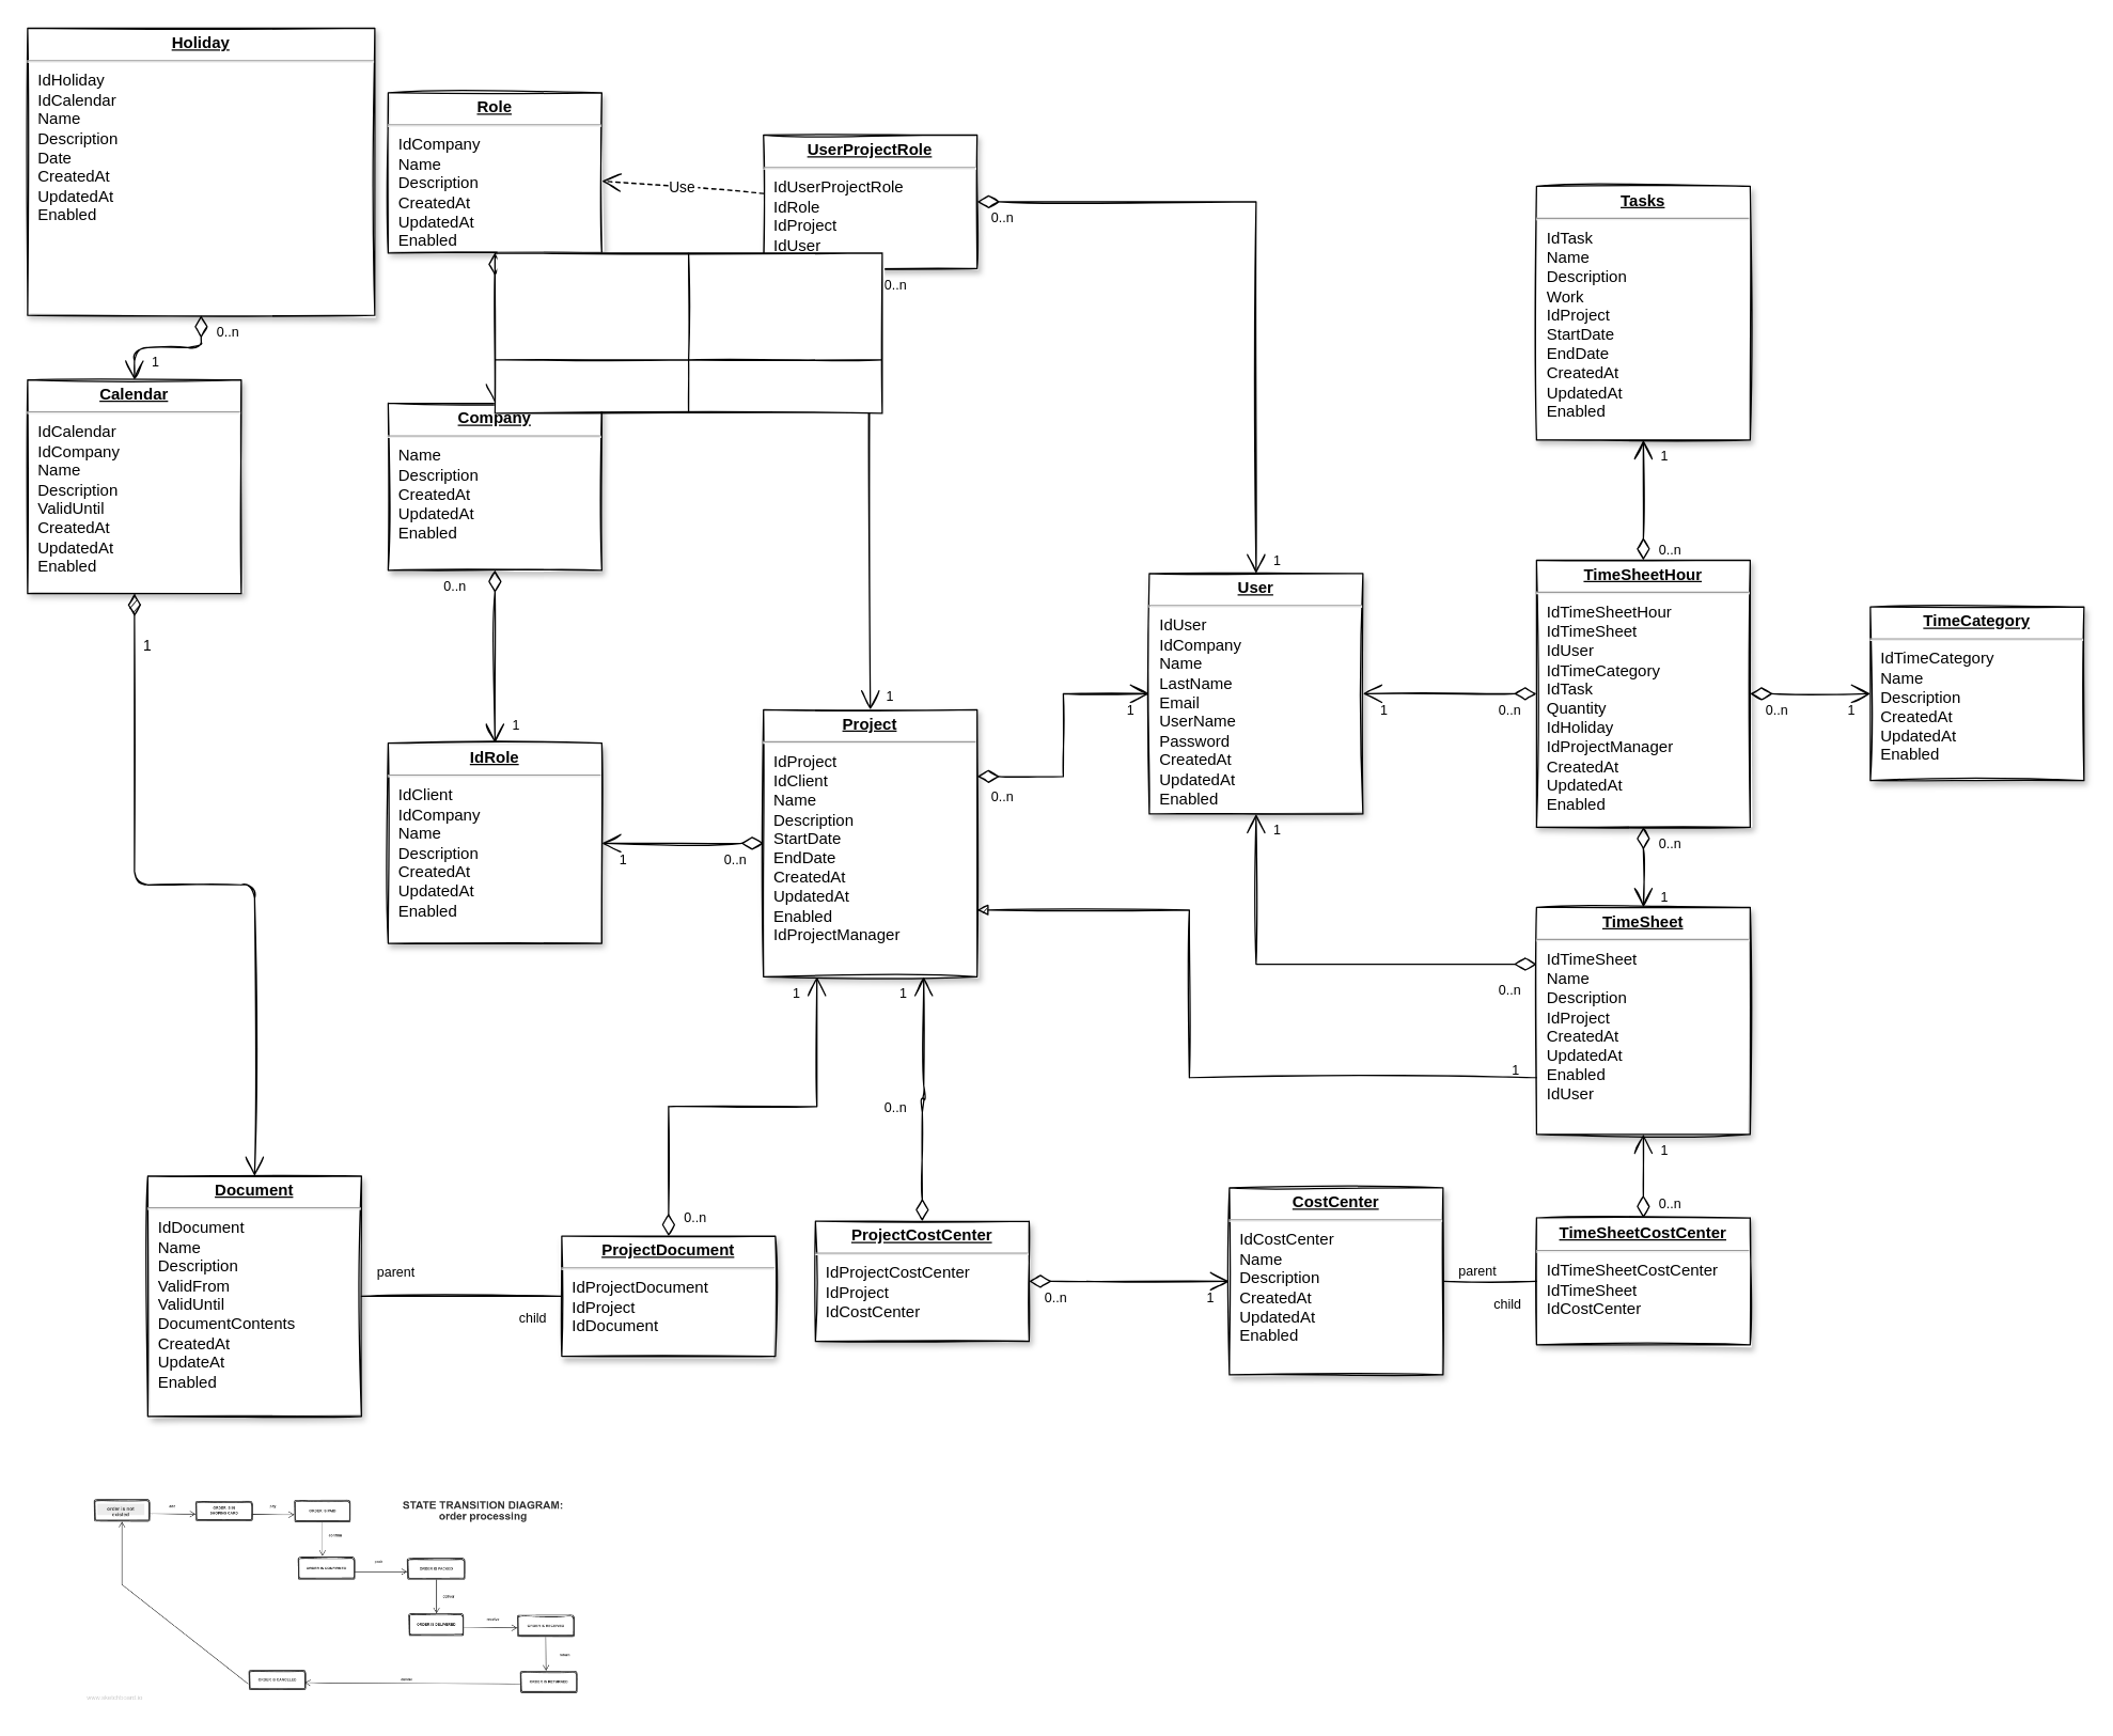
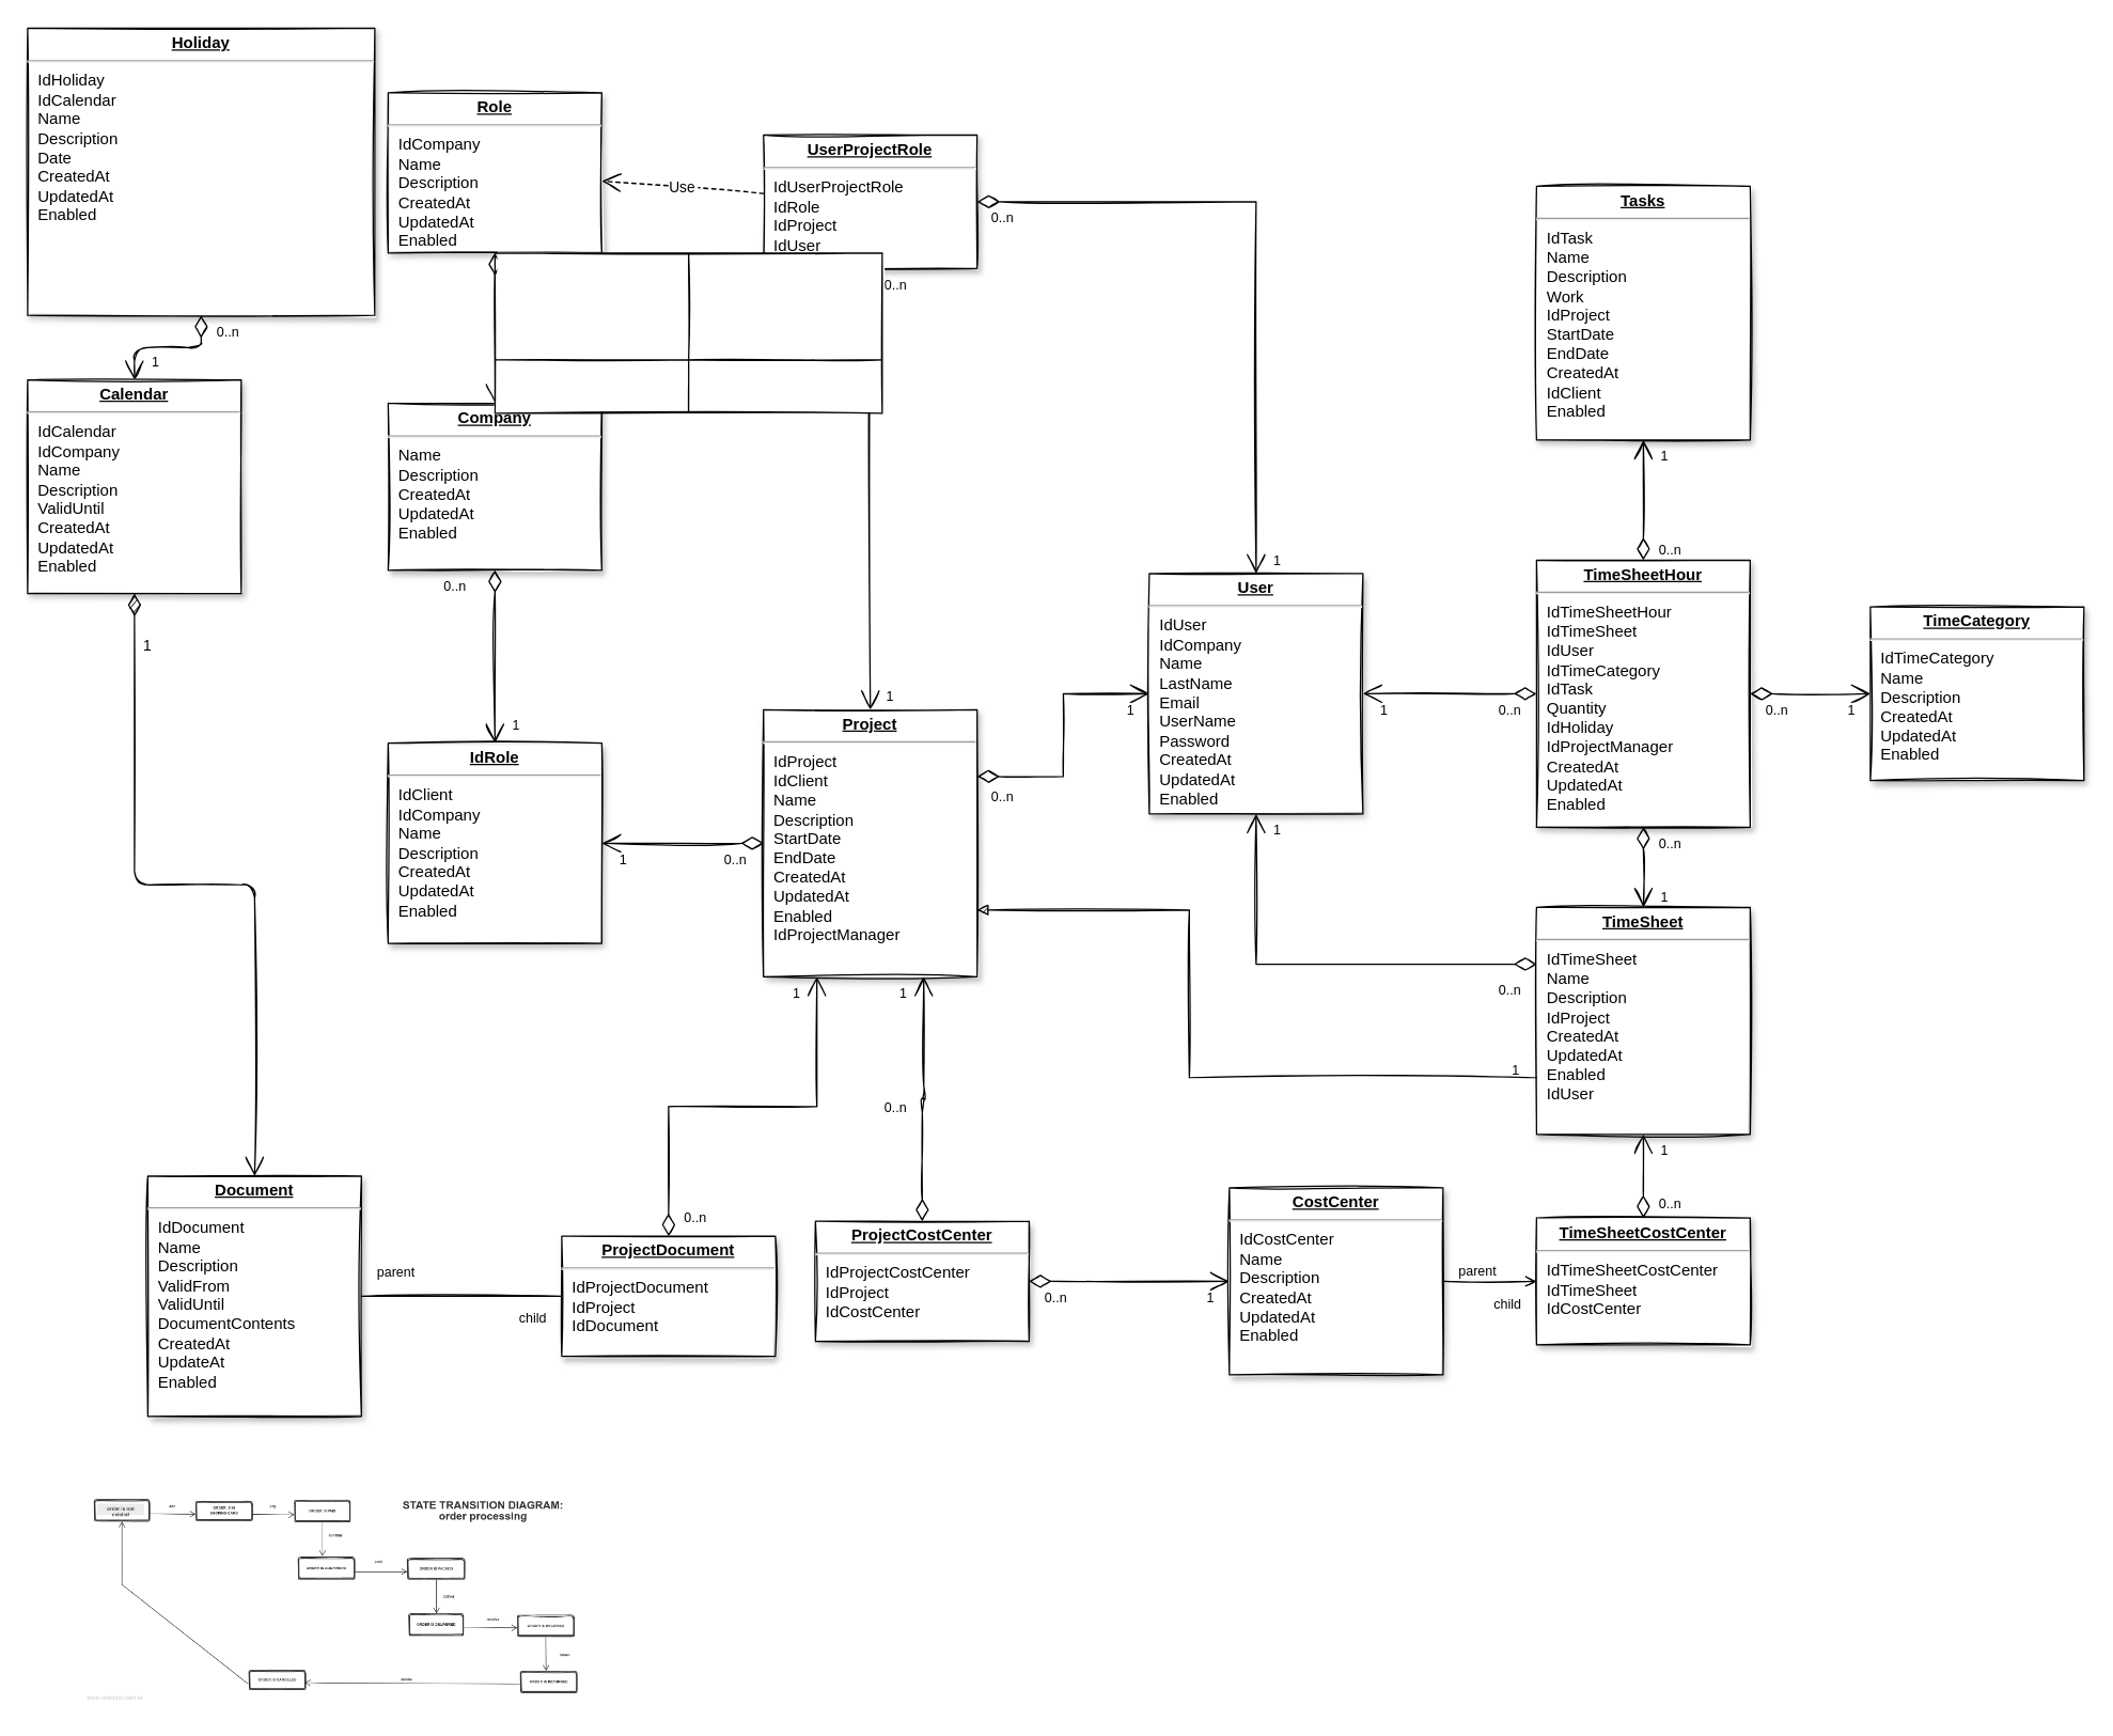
- <mxCell id="18" value="&lt;p style=&quot;margin: 0px; margin-top: 4px; text-align: center; text-decoration: underline;&quot;&gt;&lt;strong&gt;Tasks&lt;/strong&gt;&lt;/p&gt;&lt;hr /&gt;&lt;p style=&quot;margin: 0px; margin-left: 8px;&quot;&gt;IdTask&lt;/p&gt;&lt;p style=&quot;margin: 0px; margin-left: 8px;&quot;&gt;Name&lt;/p&gt;&lt;p style=&quot;margin: 0px; margin-left: 8px;&quot;&gt;Description&lt;/p&gt;&lt;p style=&quot;margin: 0px; margin-left: 8px;&quot;&gt;Work&lt;/p&gt;&lt;p style=&quot;margin: 0px; margin-left: 8px;&quot;&gt;IdProject&lt;/p&gt;&lt;p style=&quot;margin: 0px; margin-left: 8px;&quot;&gt;StartDate&lt;/p&gt;&lt;p style=&quot;margin: 0px; margin-left: 8px;&quot;&gt;EndDate&lt;/p&gt;&lt;p style=&quot;margin: 0px; margin-left: 8px;&quot;&gt;CreatedAt&lt;/p&gt;&lt;p style=&quot;margin: 0px; margin-left: 8px;&quot;&gt;UpdatedAt&lt;/p&gt;&lt;p style=&quot;margin: 0px; margin-left: 8px;&quot;&gt;Enabled&lt;/p&gt;" style="verticalAlign=top;align=left;overflow=fill;fontSize=12;fontFamily=Helvetica;html=1;shadow=1;sketch=1;" parent="1" vertex="1"><mxGeometry x="1150" y="139" width="160" height="190" as="geometry" /></mxCell>
+ <mxCell id="18" value="&lt;p style=&quot;margin: 0px; margin-top: 4px; text-align: center; text-decoration: underline;&quot;&gt;&lt;strong&gt;Tasks&lt;/strong&gt;&lt;/p&gt;&lt;hr /&gt;&lt;p style=&quot;margin: 0px; margin-left: 8px;&quot;&gt;IdTask&lt;/p&gt;&lt;p style=&quot;margin: 0px; margin-left: 8px;&quot;&gt;Name&lt;/p&gt;&lt;p style=&quot;margin: 0px; margin-left: 8px;&quot;&gt;Description&lt;/p&gt;&lt;p style=&quot;margin: 0px; margin-left: 8px;&quot;&gt;Work&lt;/p&gt;&lt;p style=&quot;margin: 0px; margin-left: 8px;&quot;&gt;IdProject&lt;/p&gt;&lt;p style=&quot;margin: 0px; margin-left: 8px;&quot;&gt;StartDate&lt;/p&gt;&lt;p style=&quot;margin: 0px; margin-left: 8px;&quot;&gt;EndDate&lt;/p&gt;&lt;p style=&quot;margin: 0px; margin-left: 8px;&quot;&gt;CreatedAt&lt;/p&gt;&lt;p style=&quot;margin: 0px; margin-left: 8px;&quot;&gt;IdClient&lt;/p&gt;&lt;p style=&quot;margin: 0px; margin-left: 8px;&quot;&gt;Enabled&lt;/p&gt;" style="verticalAlign=top;align=left;overflow=fill;fontSize=12;fontFamily=Helvetica;html=1;shadow=1;sketch=1;" parent="1" vertex="1"><mxGeometry x="1150" y="139" width="160" height="190" as="geometry" /></mxCell>
- <mxCell id="72" value="" style="endArrow=none;edgeStyle=orthogonalEdgeStyle;sketch=1;" parent="1" source="15" target="14" edge="1"><mxGeometry x="910" y="972.5" as="geometry"><mxPoint x="890" y="971.5" as="sourcePoint" /><mxPoint x="1050" y="971.5" as="targetPoint" /></mxGeometry></mxCell>
+ <mxCell id="72" value="" style="endArrow=open;edgeStyle=orthogonalEdgeStyle;sketch=1;" parent="1" source="15" target="14" edge="1"><mxGeometry x="910" y="972.5" as="geometry"><mxPoint x="890" y="971.5" as="sourcePoint" /><mxPoint x="1050" y="971.5" as="targetPoint" /></mxGeometry></mxCell>
